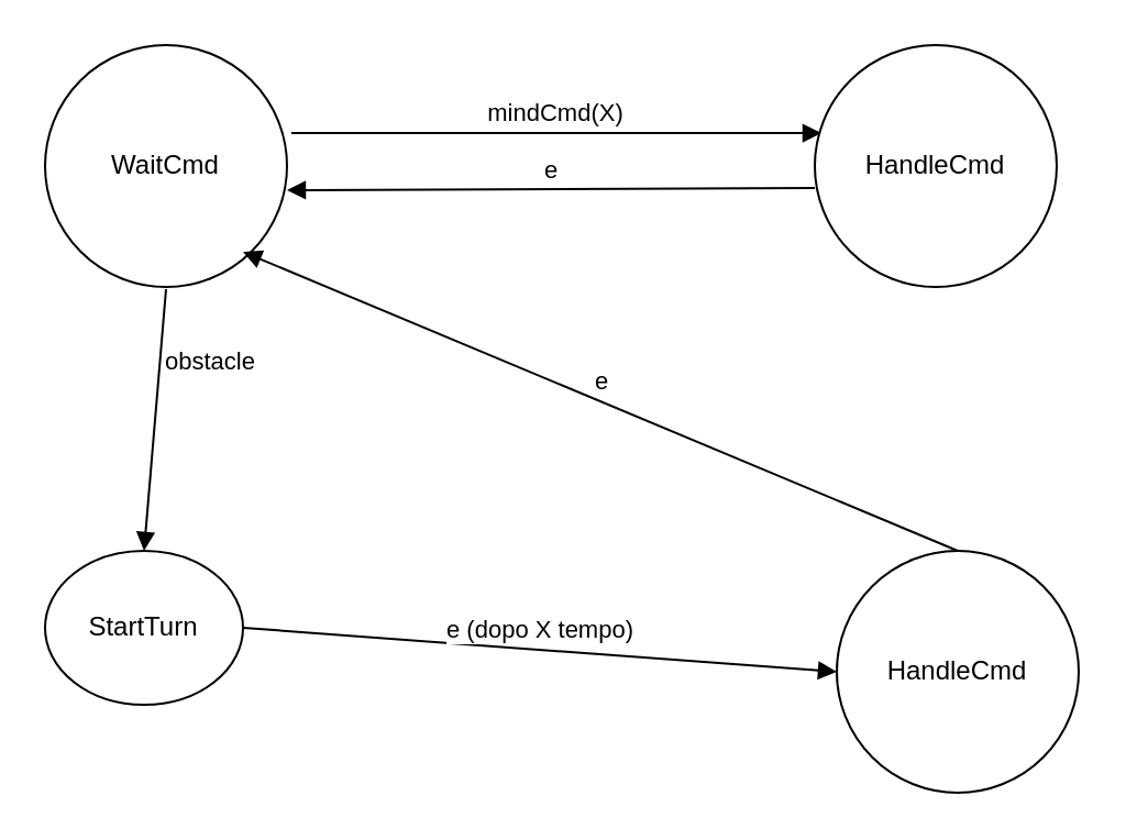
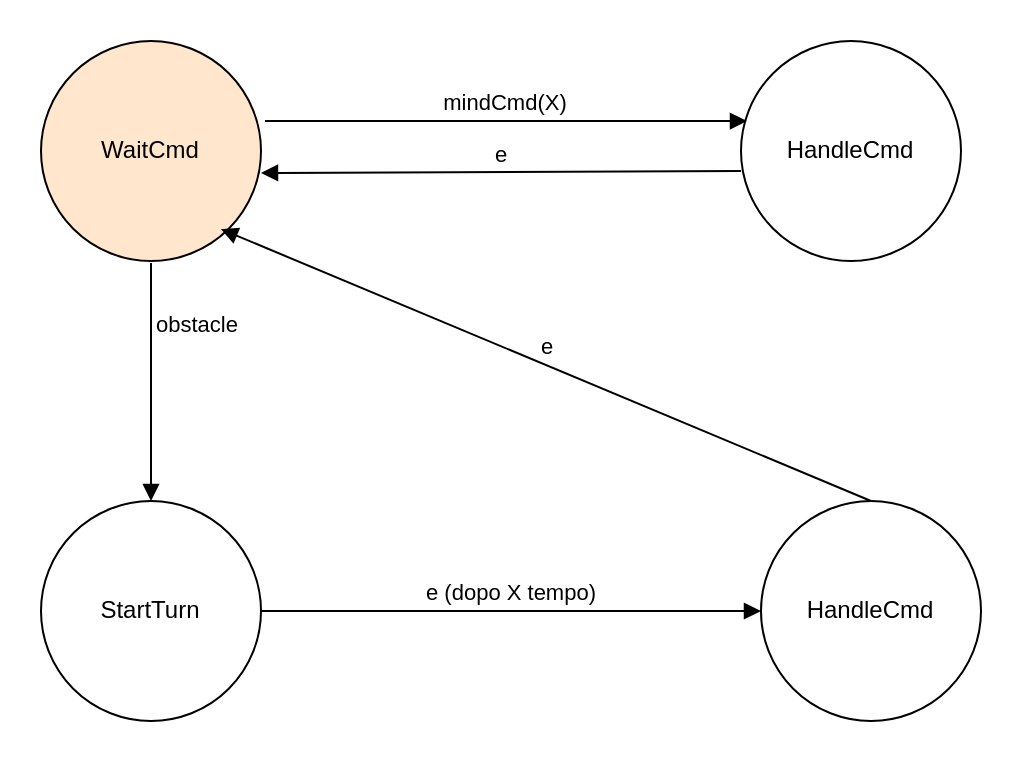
- <mxCell id="2" value="WaitCmd" style="ellipse;whiteSpace=wrap;html=1;" vertex="1" parent="1"><mxGeometry x="20" y="20" width="110" height="110" as="geometry" /></mxCell>
+ <mxCell id="2" value="WaitCmd" style="ellipse;whiteSpace=wrap;html=1;fillColor=#ffe6cc;" vertex="1" parent="1"><mxGeometry x="20" y="20" width="110" height="110" as="geometry" /></mxCell>
- <mxCell id="6" value="StartTurn" style="ellipse;whiteSpace=wrap;html=1;" vertex="1" parent="1"><mxGeometry x="20" y="250" width="90" height="70" as="geometry" /></mxCell>
+ <mxCell id="6" value="StartTurn" style="ellipse;whiteSpace=wrap;html=1;" vertex="1" parent="1"><mxGeometry x="20" y="250" width="110" height="110" as="geometry" /></mxCell>
